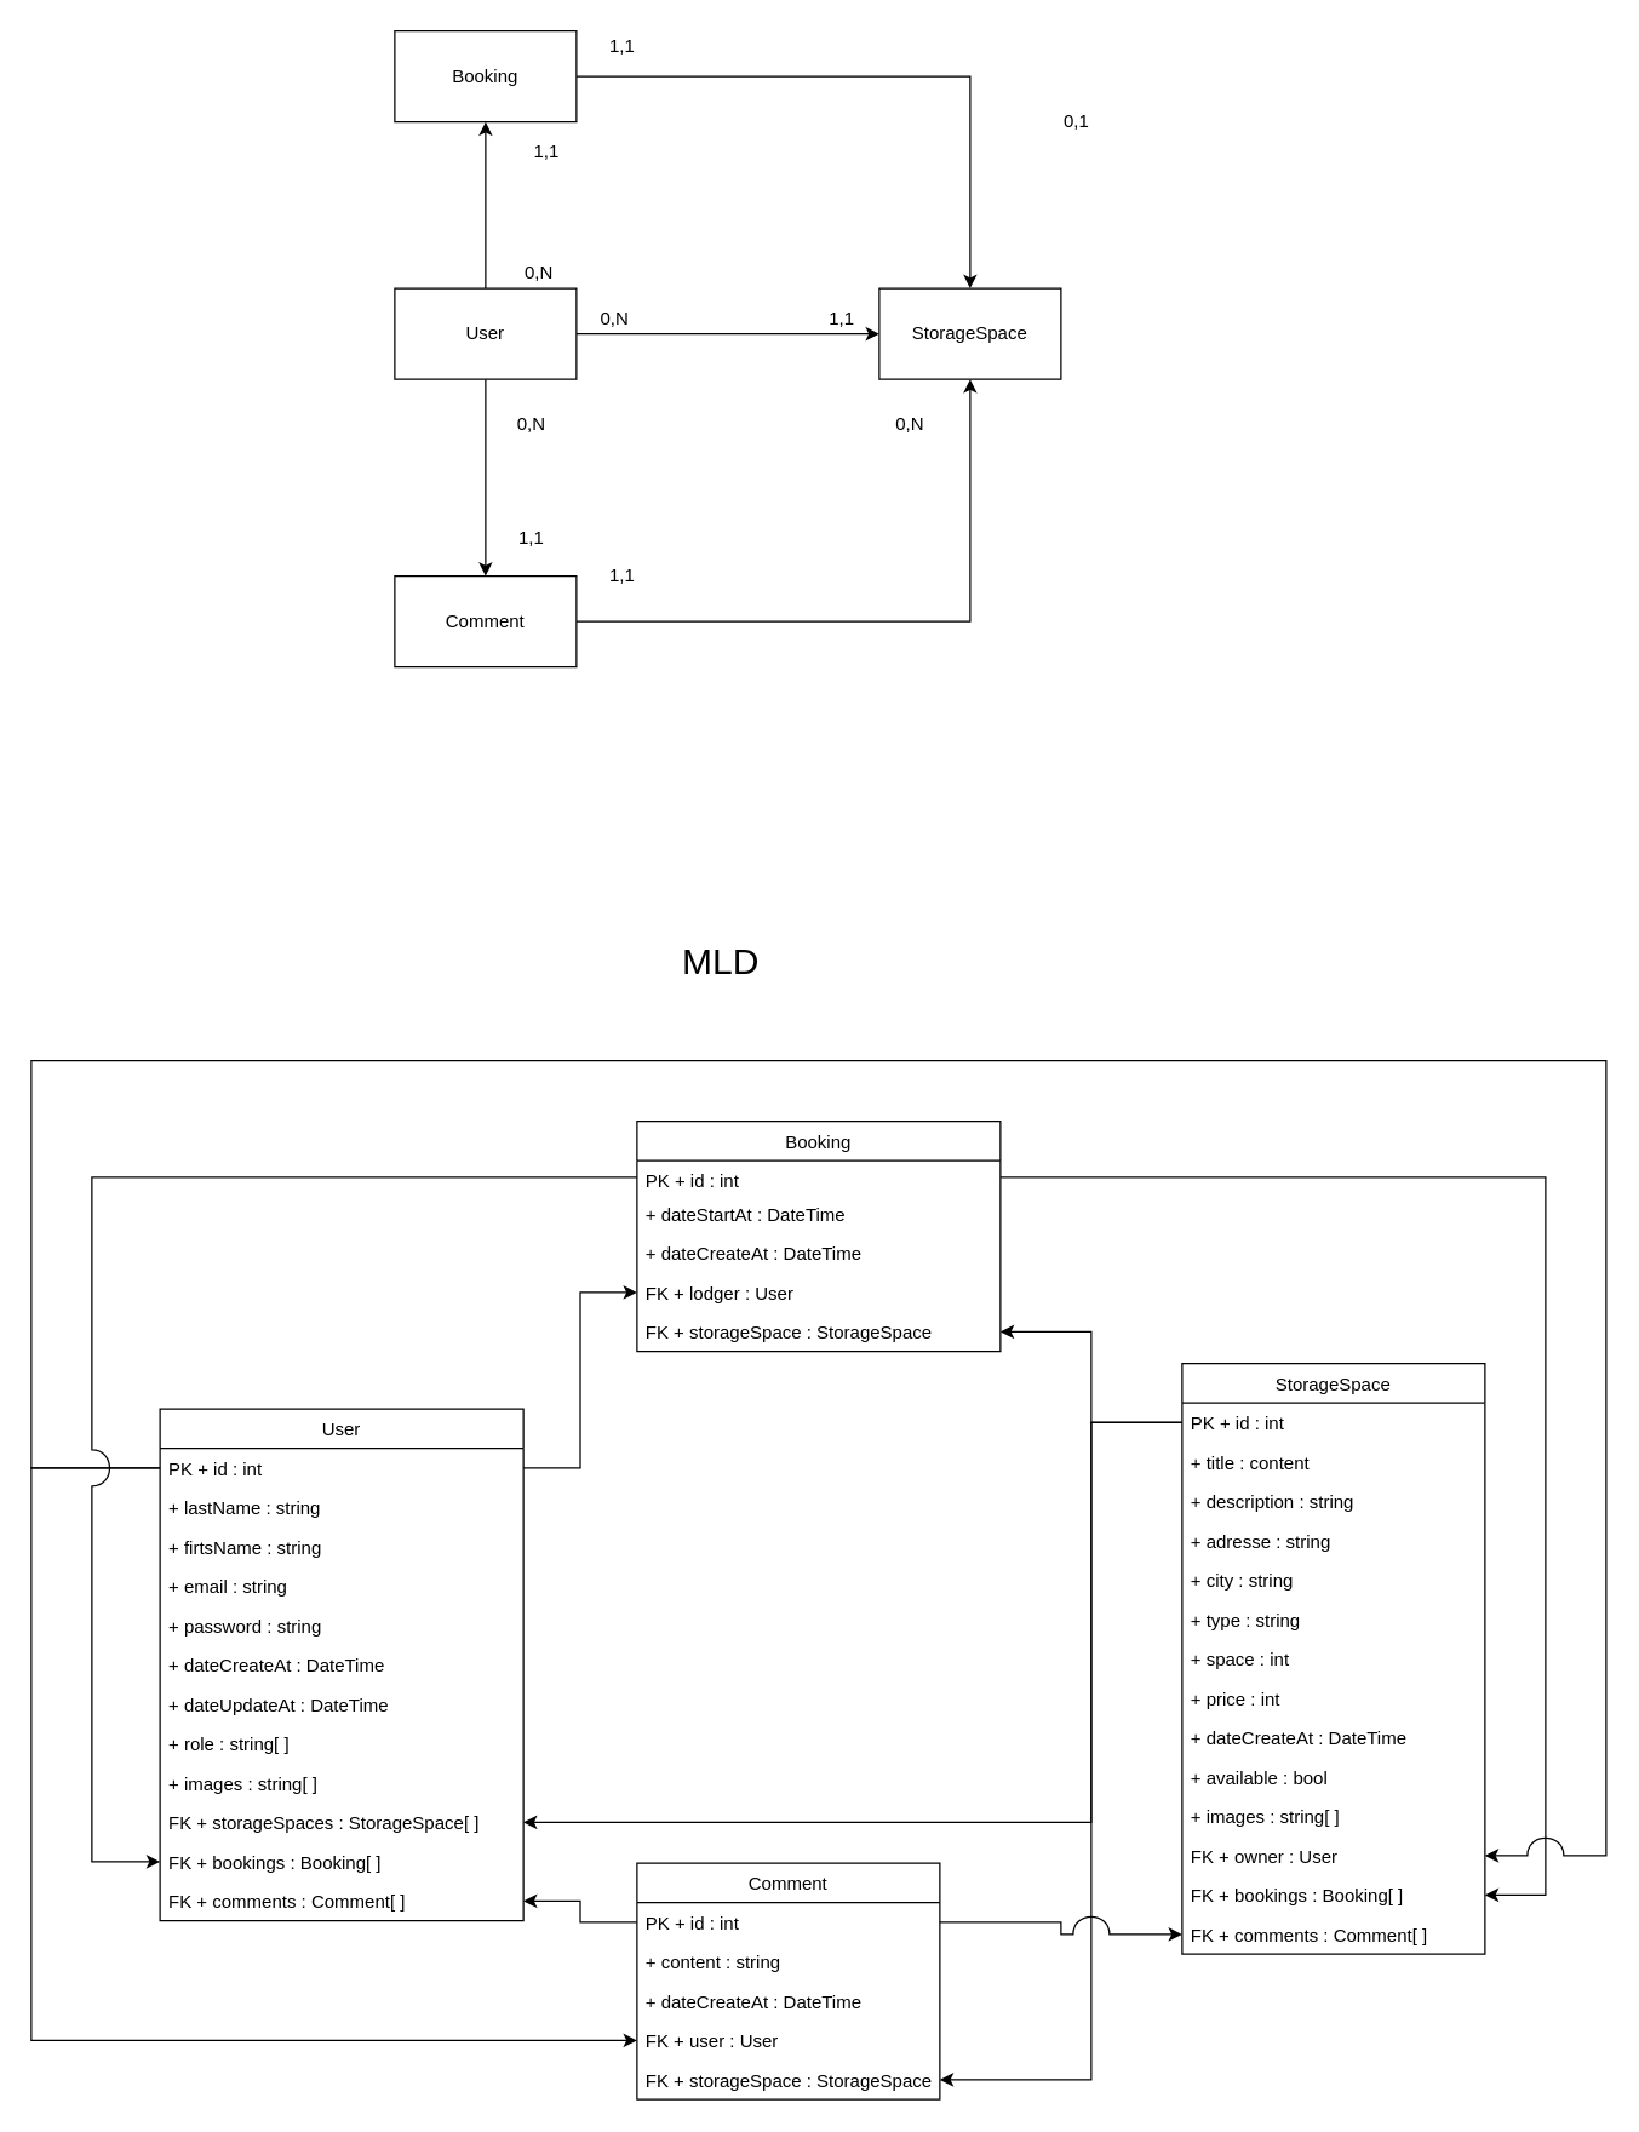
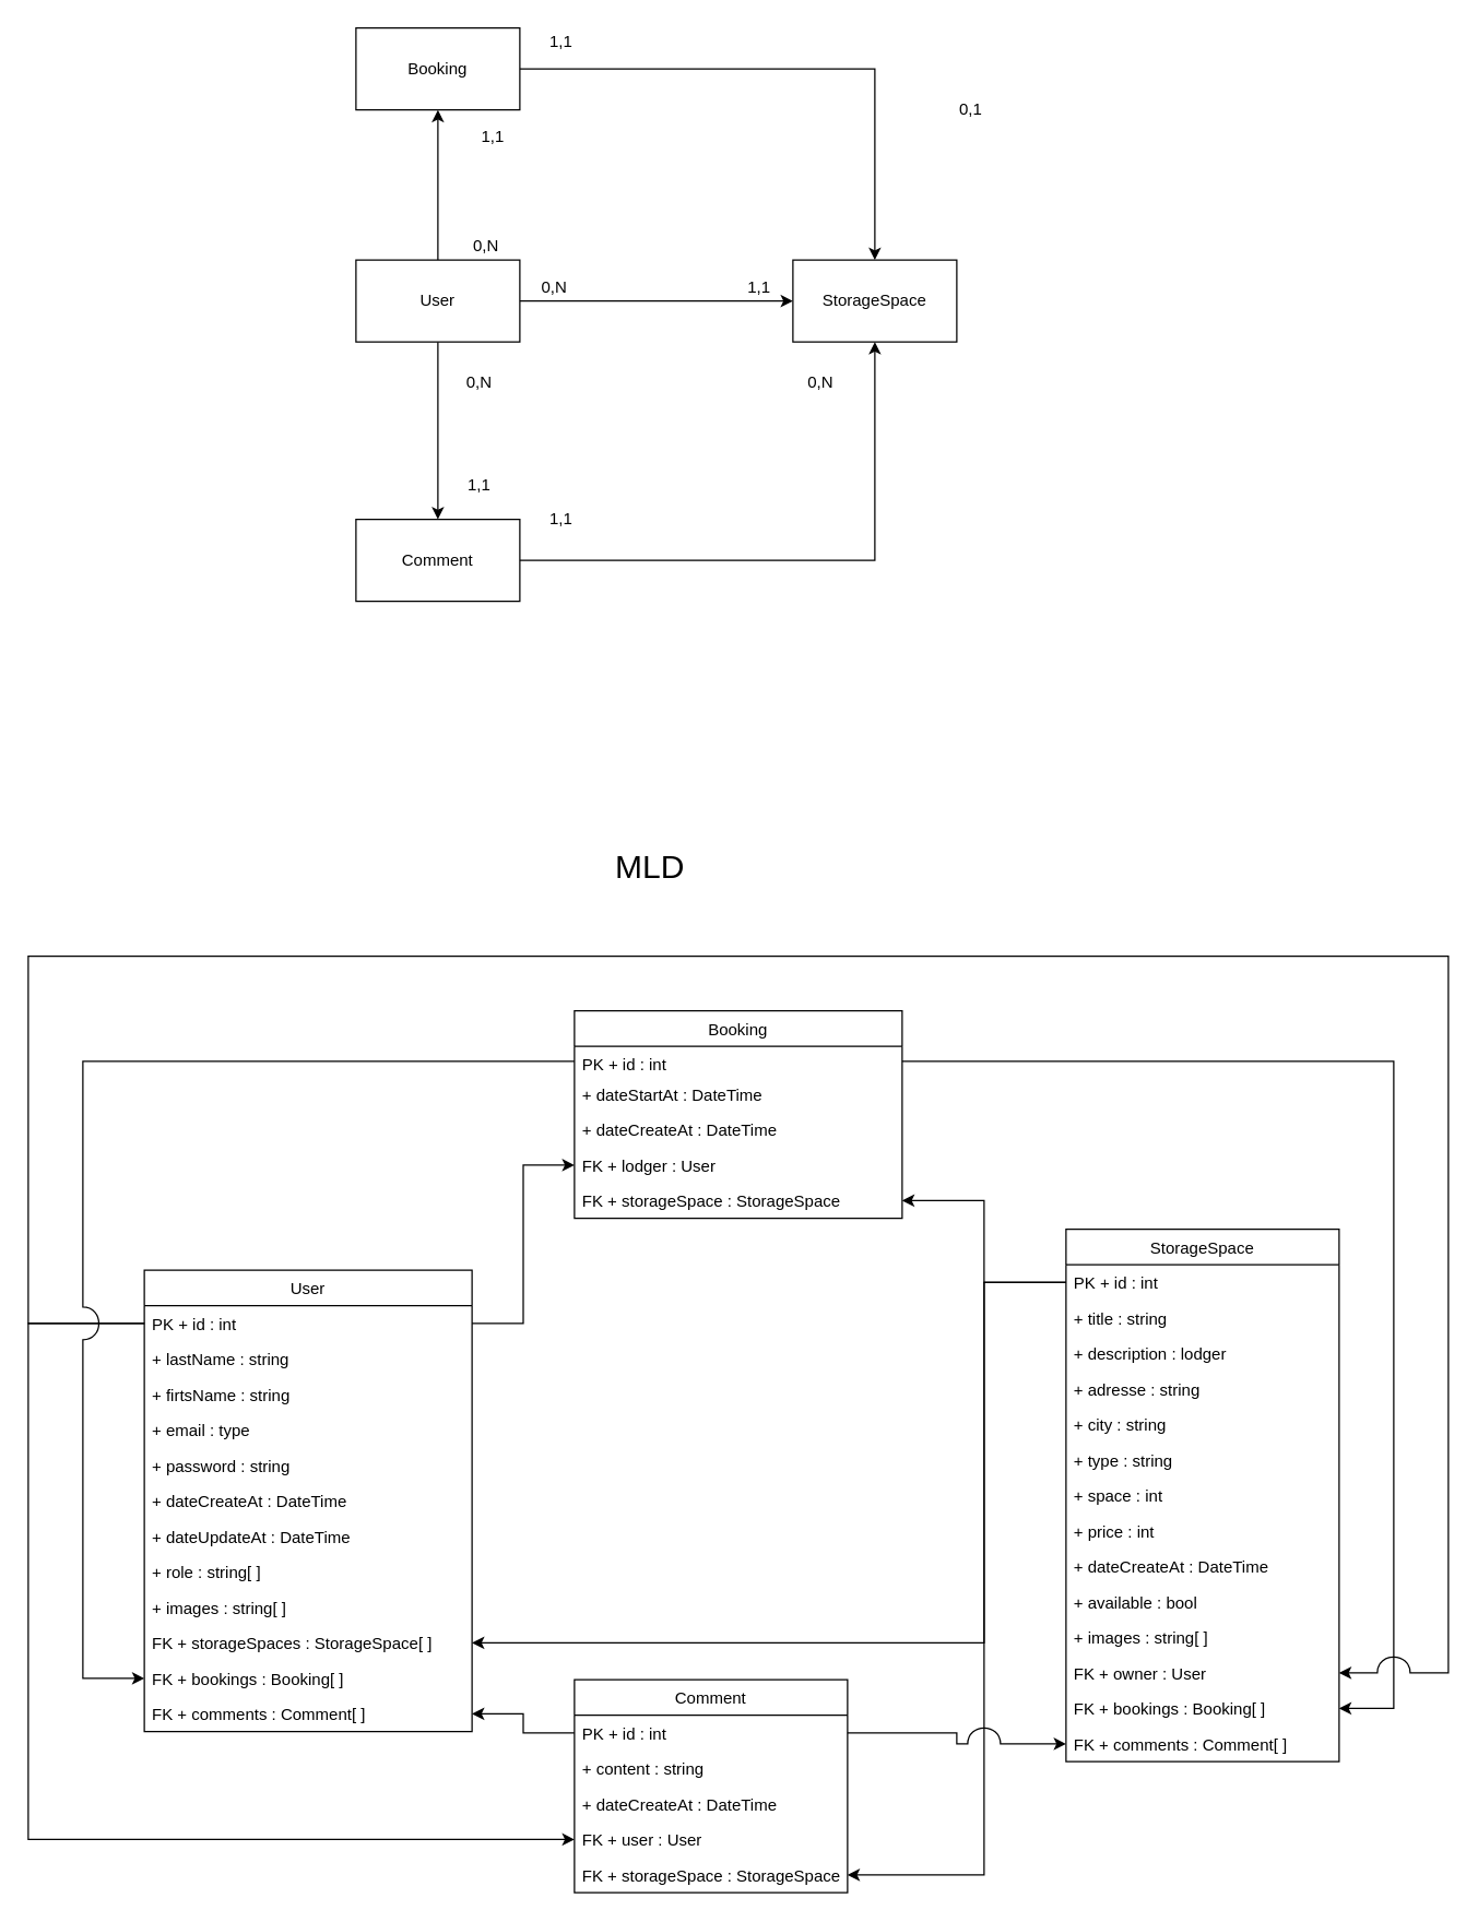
- <mxCell id="43" value="+ title : content" style="text;strokeColor=none;fillColor=none;align=left;verticalAlign=top;spacingLeft=4;spacingRight=4;overflow=hidden;rotatable=0;points=[[0,0.5],[1,0.5]];portConstraint=eastwest;" vertex="1" parent="41"><mxGeometry y="52" width="200" height="26" as="geometry" /></mxCell>
+ <mxCell id="43" value="+ title : string" style="text;strokeColor=none;fillColor=none;align=left;verticalAlign=top;spacingLeft=4;spacingRight=4;overflow=hidden;rotatable=0;points=[[0,0.5],[1,0.5]];portConstraint=eastwest;" vertex="1" parent="41"><mxGeometry y="52" width="200" height="26" as="geometry" /></mxCell>
- <mxCell id="44" value="+ description : string" style="text;strokeColor=none;fillColor=none;align=left;verticalAlign=top;spacingLeft=4;spacingRight=4;overflow=hidden;rotatable=0;points=[[0,0.5],[1,0.5]];portConstraint=eastwest;" vertex="1" parent="41"><mxGeometry y="78" width="200" height="26" as="geometry" /></mxCell>
+ <mxCell id="44" value="+ description : lodger" style="text;strokeColor=none;fillColor=none;align=left;verticalAlign=top;spacingLeft=4;spacingRight=4;overflow=hidden;rotatable=0;points=[[0,0.5],[1,0.5]];portConstraint=eastwest;" vertex="1" parent="41"><mxGeometry y="78" width="200" height="26" as="geometry" /></mxCell>
- <mxCell id="32" value="+ email : string" style="text;strokeColor=none;fillColor=none;align=left;verticalAlign=top;spacingLeft=4;spacingRight=4;overflow=hidden;rotatable=0;points=[[0,0.5],[1,0.5]];portConstraint=eastwest;" vertex="1" parent="28"><mxGeometry y="104" width="240" height="26" as="geometry" /></mxCell>
+ <mxCell id="32" value="+ email : type" style="text;strokeColor=none;fillColor=none;align=left;verticalAlign=top;spacingLeft=4;spacingRight=4;overflow=hidden;rotatable=0;points=[[0,0.5],[1,0.5]];portConstraint=eastwest;" vertex="1" parent="28"><mxGeometry y="104" width="240" height="26" as="geometry" /></mxCell>
